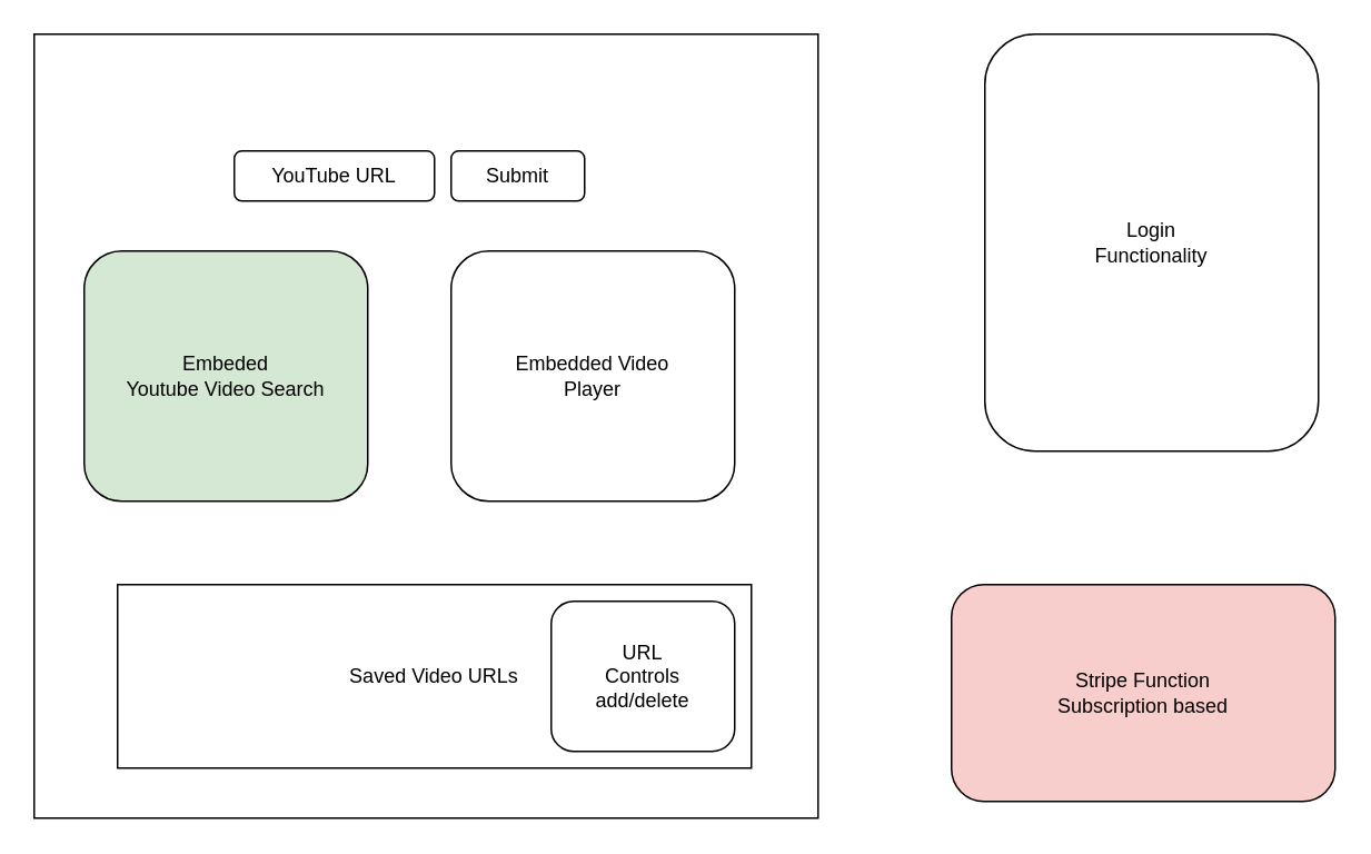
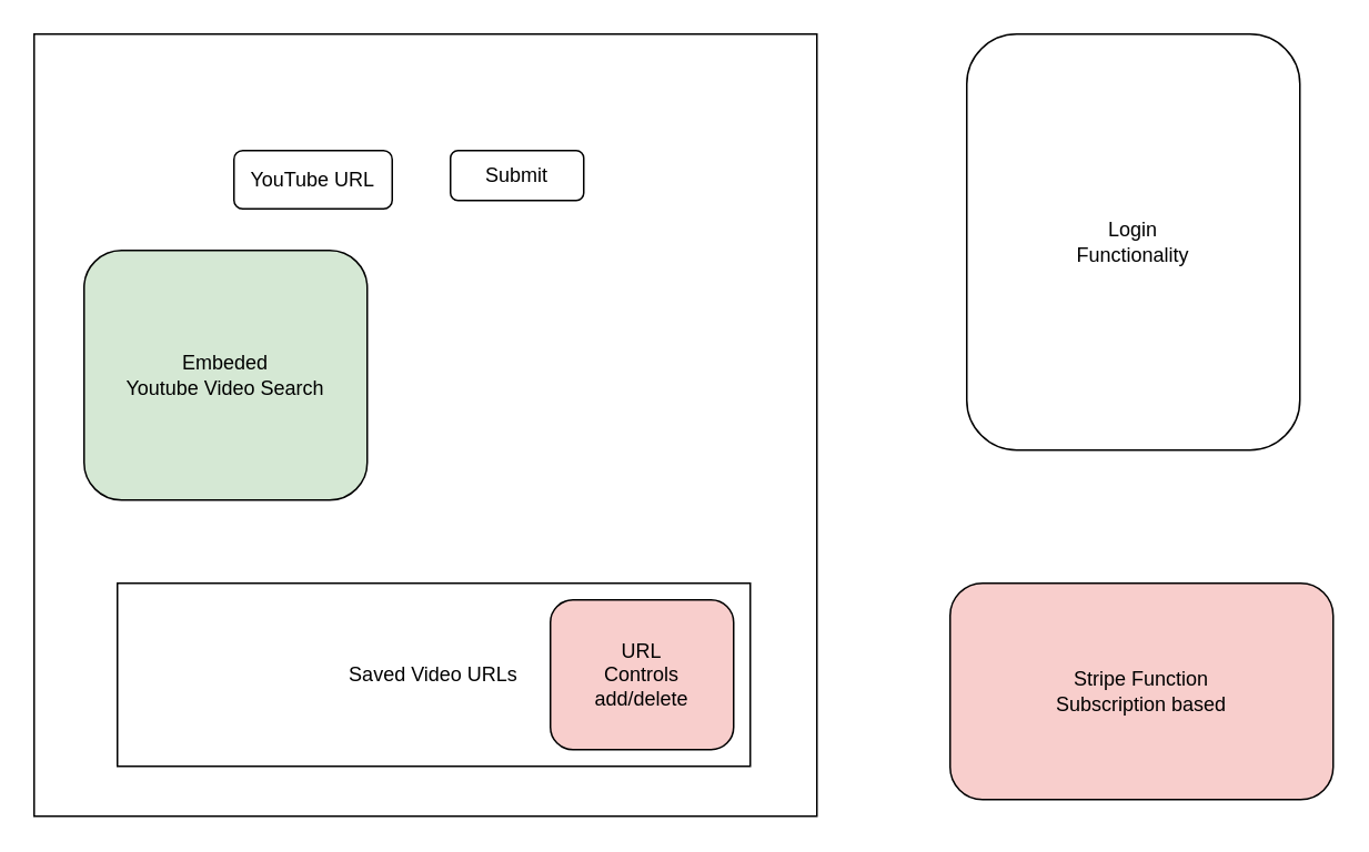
- <mxCell id="3" value="YouTube URL" style="rounded=1;whiteSpace=wrap;html=1;" vertex="1" parent="1"><mxGeometry x="140" y="90" width="120" height="30" as="geometry" /></mxCell>
+ <mxCell id="3" value="YouTube URL" style="rounded=1;whiteSpace=wrap;html=1;" vertex="1" parent="1"><mxGeometry x="140" y="90" width="95" height="35" as="geometry" /></mxCell>
- <mxCell id="8" value="Login &lt;br&gt;Functionality" style="rounded=1;whiteSpace=wrap;html=1;" vertex="1" parent="1"><mxGeometry x="590" y="20" width="200" height="250" as="geometry" /></mxCell>
+ <mxCell id="8" value="Login &lt;br&gt;Functionality" style="rounded=1;whiteSpace=wrap;html=1;" vertex="1" parent="1"><mxGeometry x="580" y="20" width="200" height="250" as="geometry" /></mxCell>
- <mxCell id="10" value="Embedded Video&lt;br&gt;Player" style="rounded=1;whiteSpace=wrap;html=1;" vertex="1" parent="1"><mxGeometry x="270" y="150" width="170" height="150" as="geometry" /></mxCell>
- <mxCell id="7" value="URL&lt;br&gt;Controls&lt;br&gt;add/delete" style="rounded=1;whiteSpace=wrap;html=1;" vertex="1" parent="1"><mxGeometry x="330" y="360" width="110" height="90" as="geometry" /></mxCell>
+ <mxCell id="7" value="URL&lt;br&gt;Controls&lt;br&gt;add/delete" style="rounded=1;whiteSpace=wrap;html=1;fillColor=#f8cecc;" vertex="1" parent="1"><mxGeometry x="330" y="360" width="110" height="90" as="geometry" /></mxCell>
